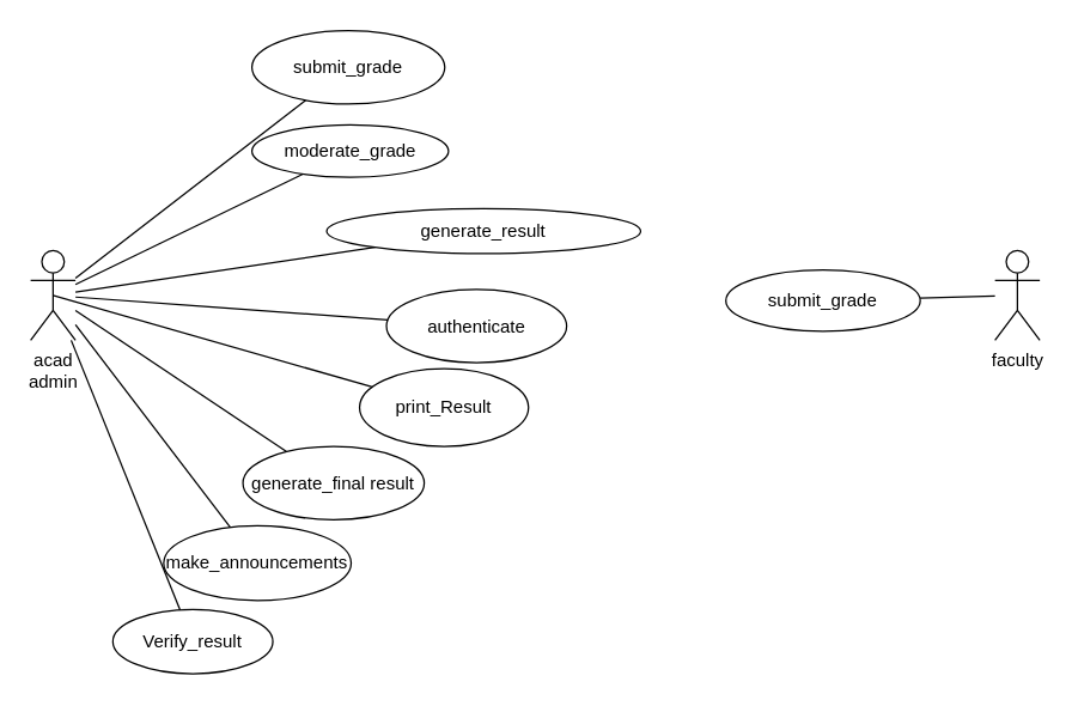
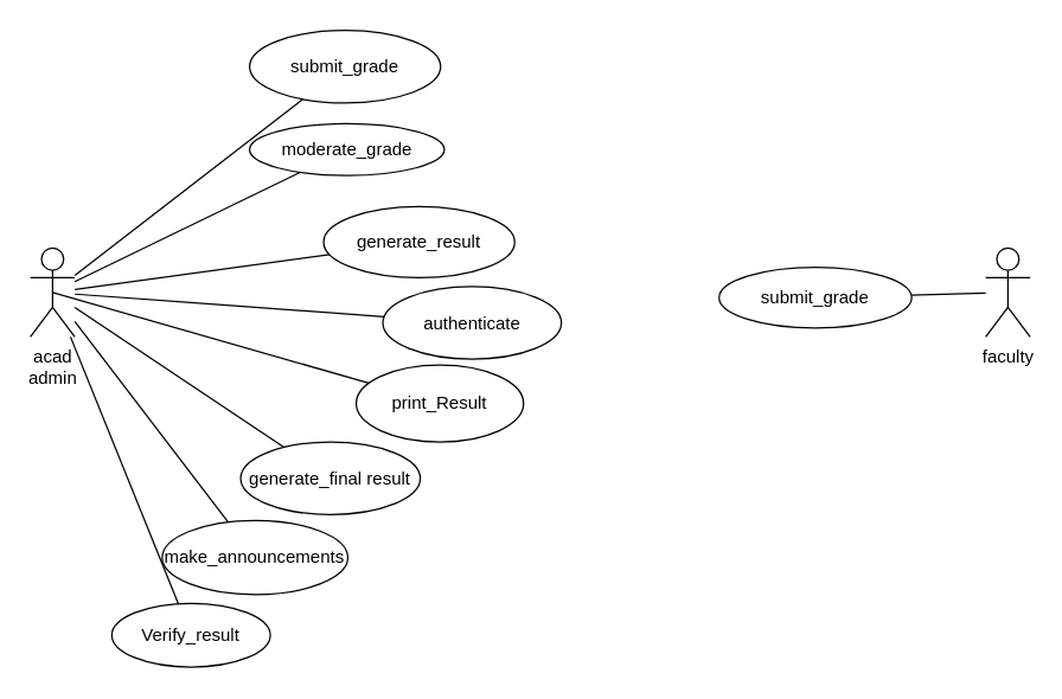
- <mxCell id="6" value="generate_result" style="ellipse;whiteSpace=wrap;html=1;" parent="1" vertex="1"><mxGeometry x="218" y="139" width="210" height="30" as="geometry" /></mxCell>
+ <mxCell id="6" value="generate_result" style="ellipse;whiteSpace=wrap;html=1;" parent="1" vertex="1"><mxGeometry x="218" y="139" width="129" height="48" as="geometry" /></mxCell>
